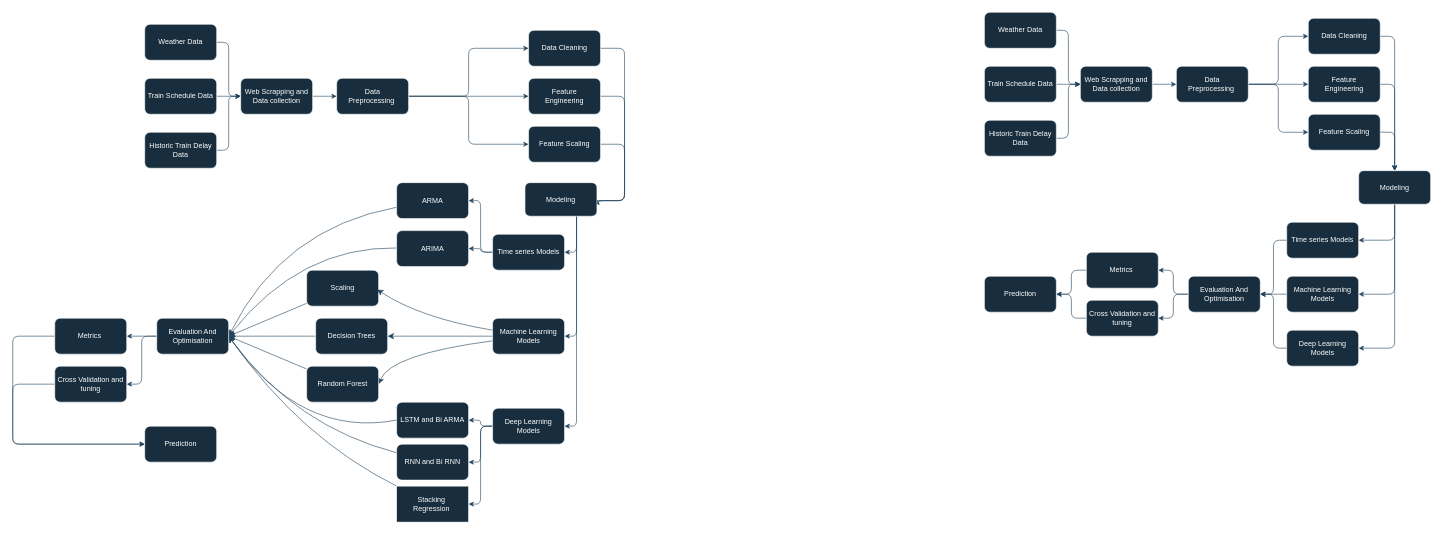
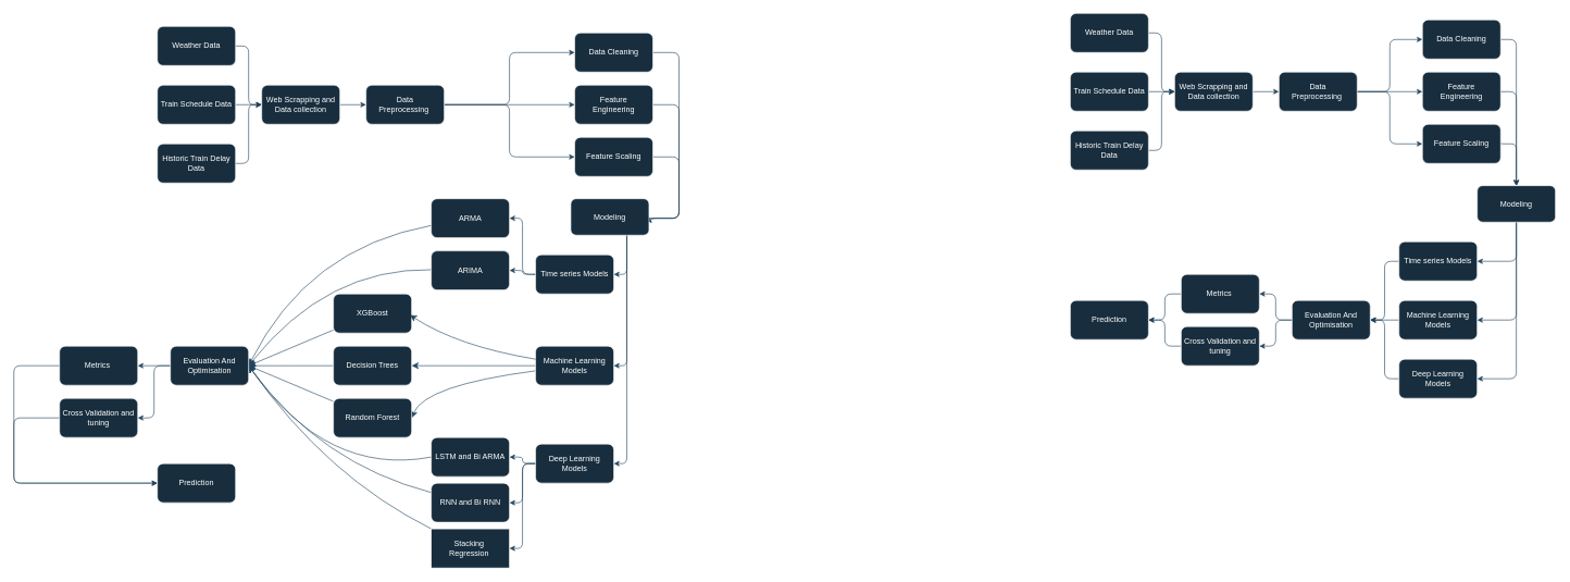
- <mxCell id="39" value="Scaling" style="rounded=1;whiteSpace=wrap;html=1;labelBackgroundColor=none;fillColor=#182E3E;strokeColor=#FFFFFF;fontColor=#FFFFFF;" parent="1" vertex="1"><mxGeometry x="510" y="450" width="120" height="60" as="geometry" /></mxCell>
+ <mxCell id="39" value="XGBoost" style="rounded=1;whiteSpace=wrap;html=1;labelBackgroundColor=none;fillColor=#182E3E;strokeColor=#FFFFFF;fontColor=#FFFFFF;" parent="1" vertex="1"><mxGeometry x="510" y="450" width="120" height="60" as="geometry" /></mxCell>
- <mxCell id="35" value="Decision Trees" style="rounded=1;whiteSpace=wrap;html=1;labelBackgroundColor=none;fillColor=#182E3E;strokeColor=#FFFFFF;fontColor=#FFFFFF;" parent="1" vertex="1"><mxGeometry x="525" y="530" width="120" height="60" as="geometry" /></mxCell>
+ <mxCell id="35" value="Decision Trees" style="rounded=1;whiteSpace=wrap;html=1;labelBackgroundColor=none;fillColor=#182E3E;strokeColor=#FFFFFF;fontColor=#FFFFFF;" parent="1" vertex="1"><mxGeometry x="510" y="530" width="120" height="60" as="geometry" /></mxCell>
